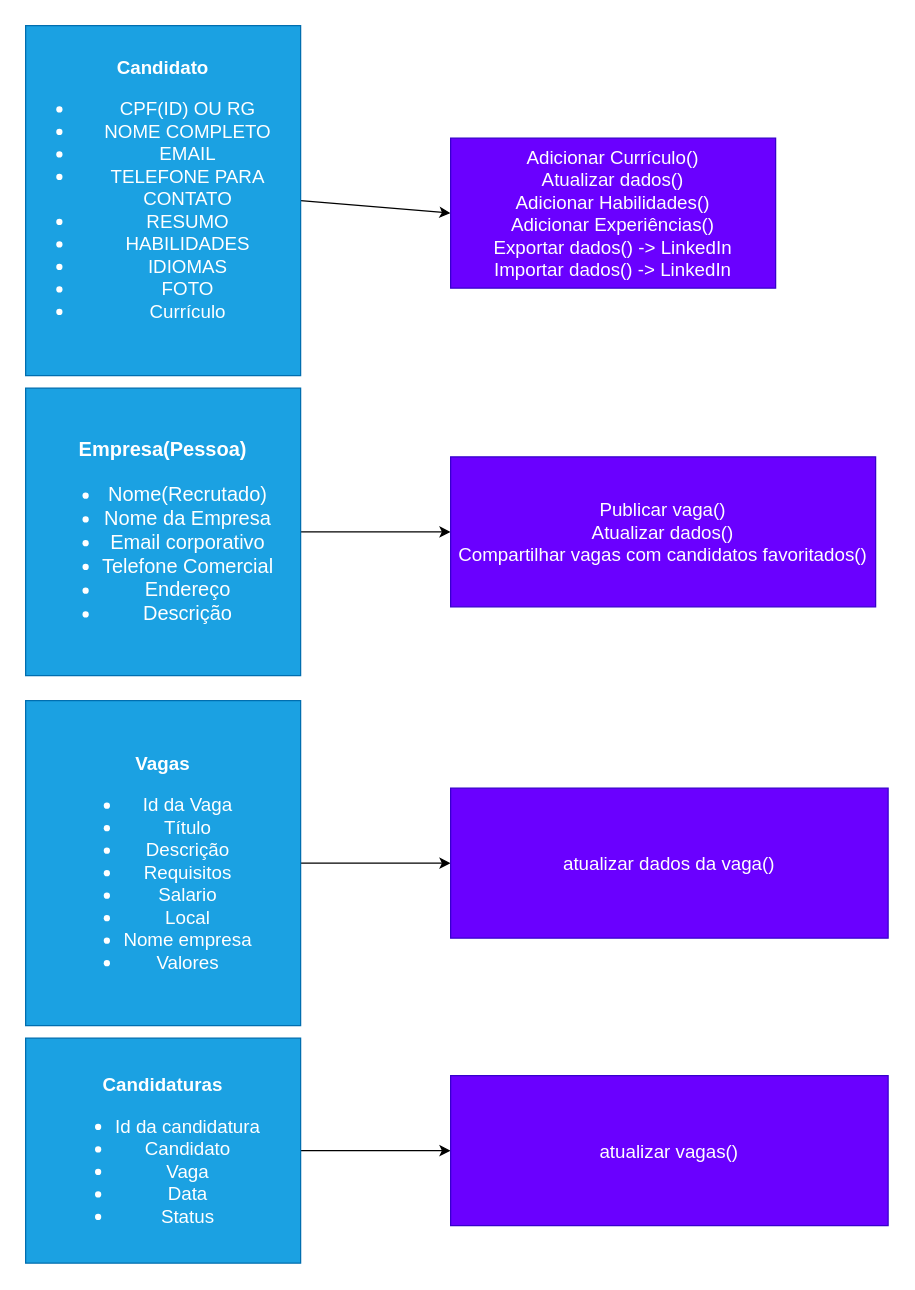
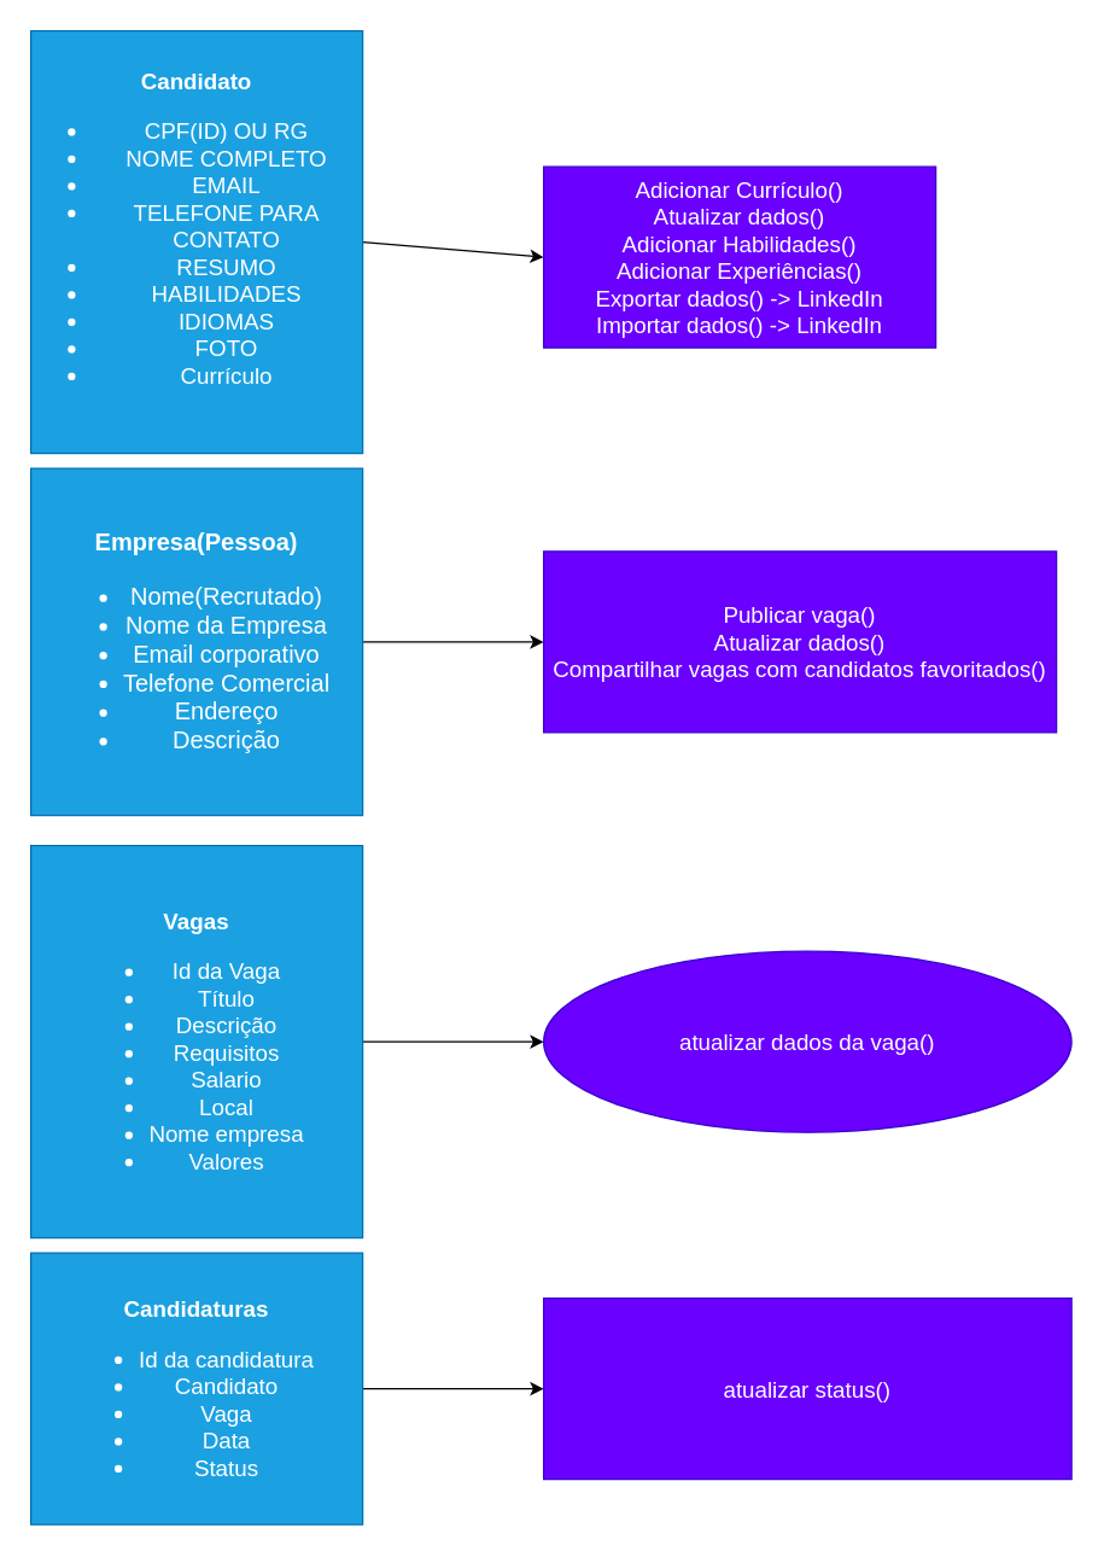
- <mxCell id="12" value="&lt;font style=&quot;font-size: 15px;&quot;&gt;atualizar dados da vaga()&lt;/font&gt;" style="whiteSpace=wrap;html=1;fontSize=14;fillColor=#6a00ff;fontColor=#ffffff;strokeColor=#3700CC;" parent="1" vertex="1"><mxGeometry x="360" y="630" width="350" height="120" as="geometry" /></mxCell>
+ <mxCell id="12" value="&lt;font style=&quot;font-size: 15px;&quot;&gt;atualizar dados da vaga()&lt;/font&gt;" style="ellipse;whiteSpace=wrap;html=1;fontSize=14;fillColor=#6a00ff;fontColor=#ffffff;strokeColor=#3700CC;" parent="1" vertex="1"><mxGeometry x="360" y="630" width="350" height="120" as="geometry" /></mxCell>
- <mxCell id="13" value="&lt;font style=&quot;font-size: 15px;&quot;&gt;atualizar vagas()&lt;/font&gt;" style="whiteSpace=wrap;html=1;fontSize=14;fillColor=#6a00ff;fontColor=#ffffff;strokeColor=#3700CC;" parent="1" vertex="1"><mxGeometry x="360" y="860" width="350" height="120" as="geometry" /></mxCell>
+ <mxCell id="13" value="&lt;font style=&quot;font-size: 15px;&quot;&gt;atualizar status()&lt;/font&gt;" style="whiteSpace=wrap;html=1;fontSize=14;fillColor=#6a00ff;fontColor=#ffffff;strokeColor=#3700CC;" parent="1" vertex="1"><mxGeometry x="360" y="860" width="350" height="120" as="geometry" /></mxCell>
